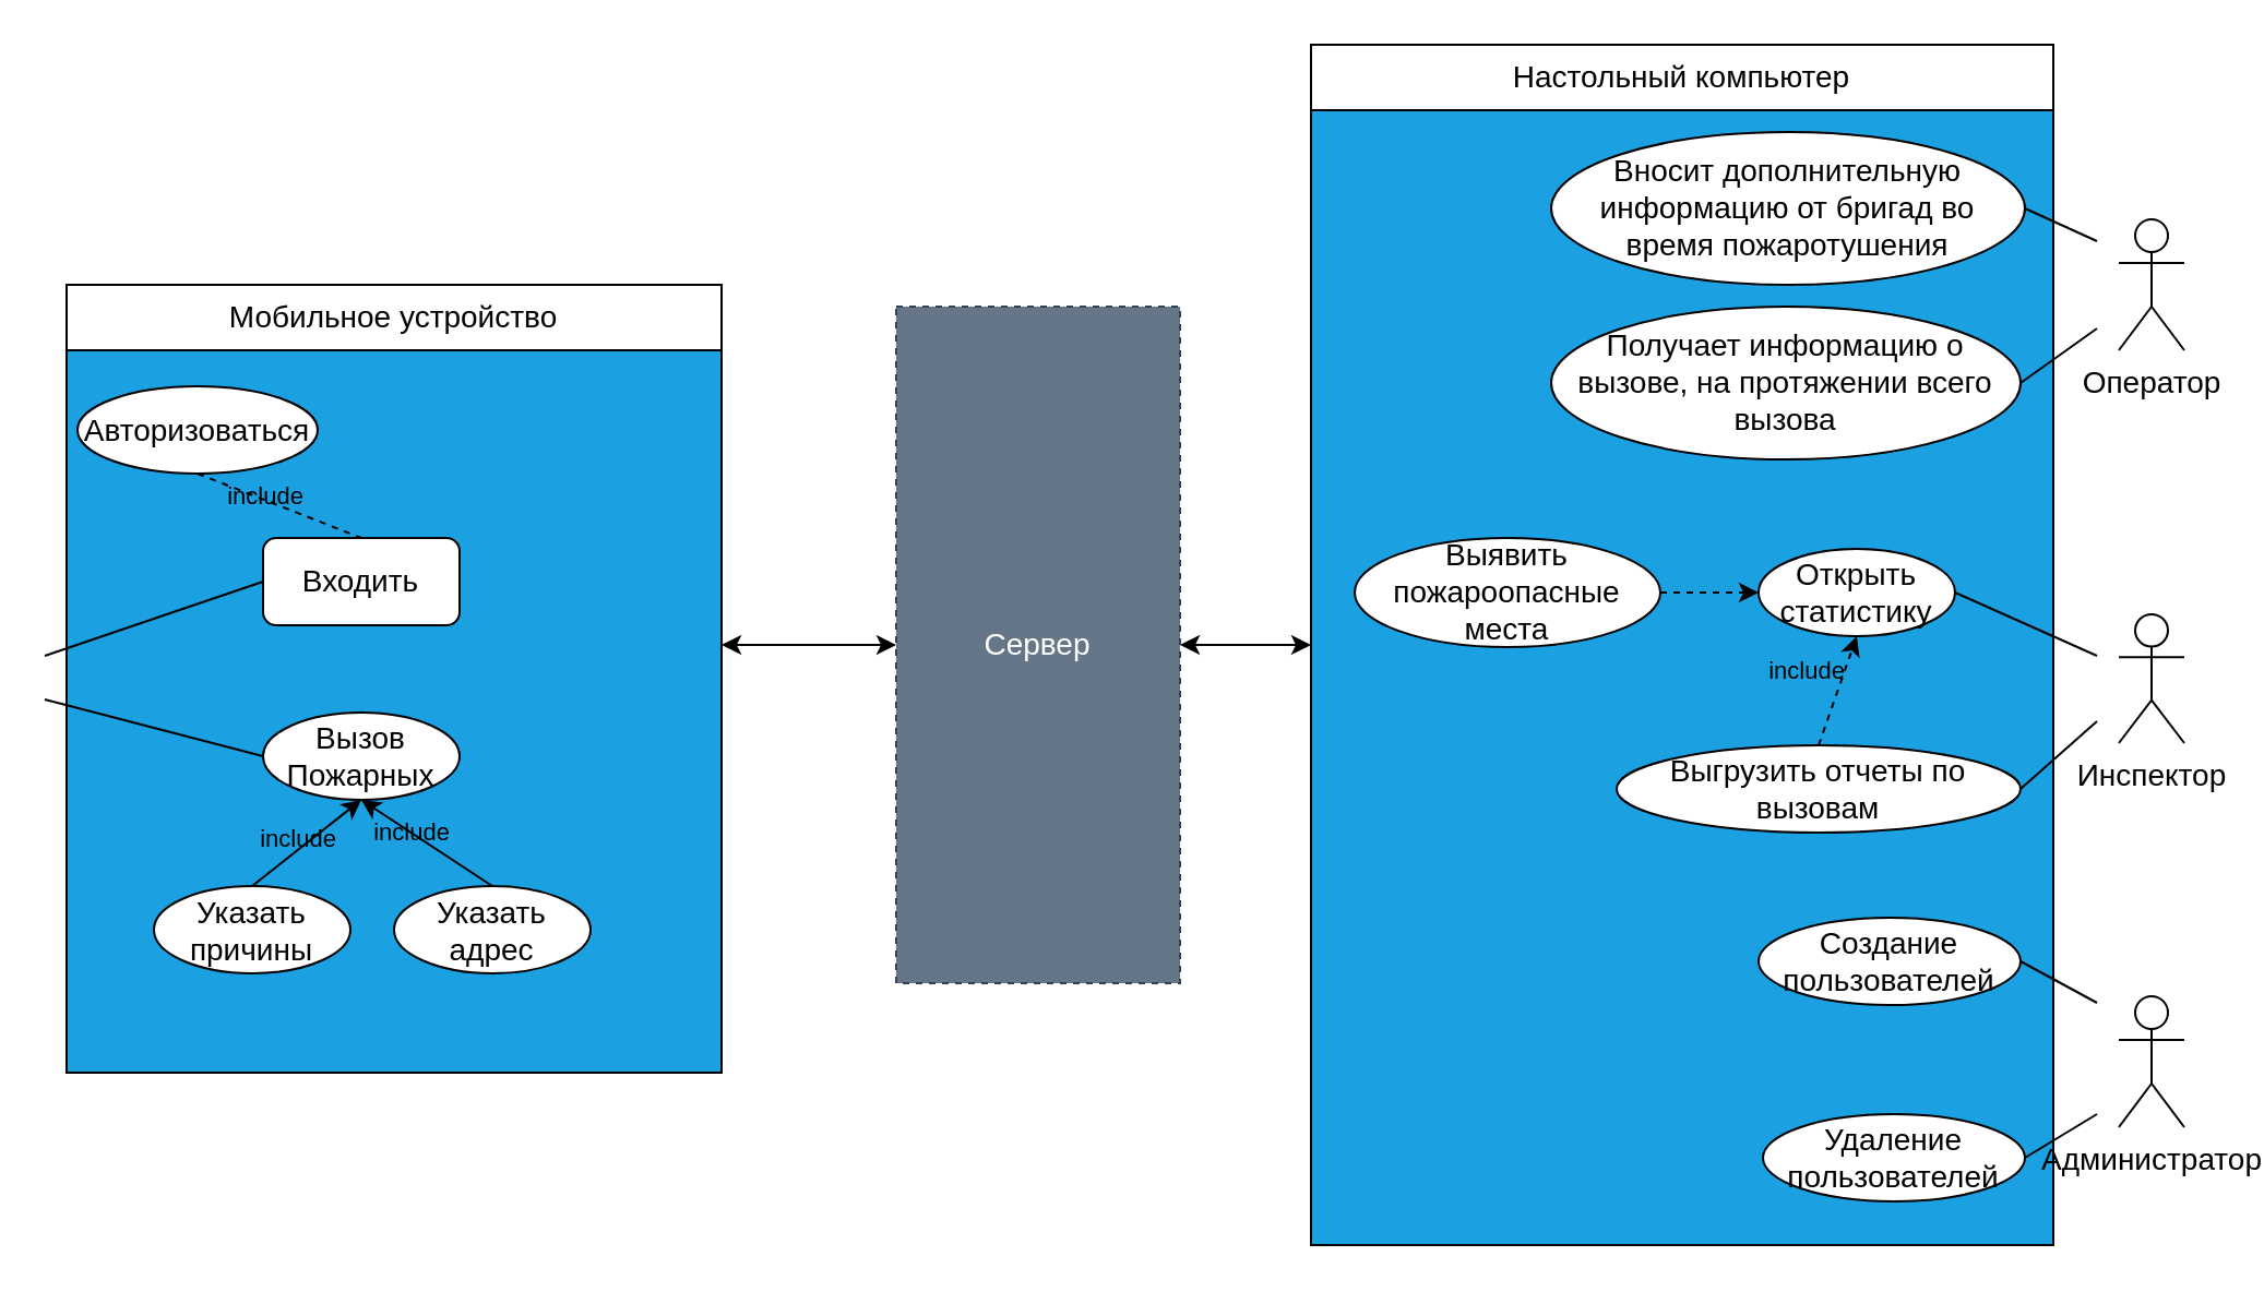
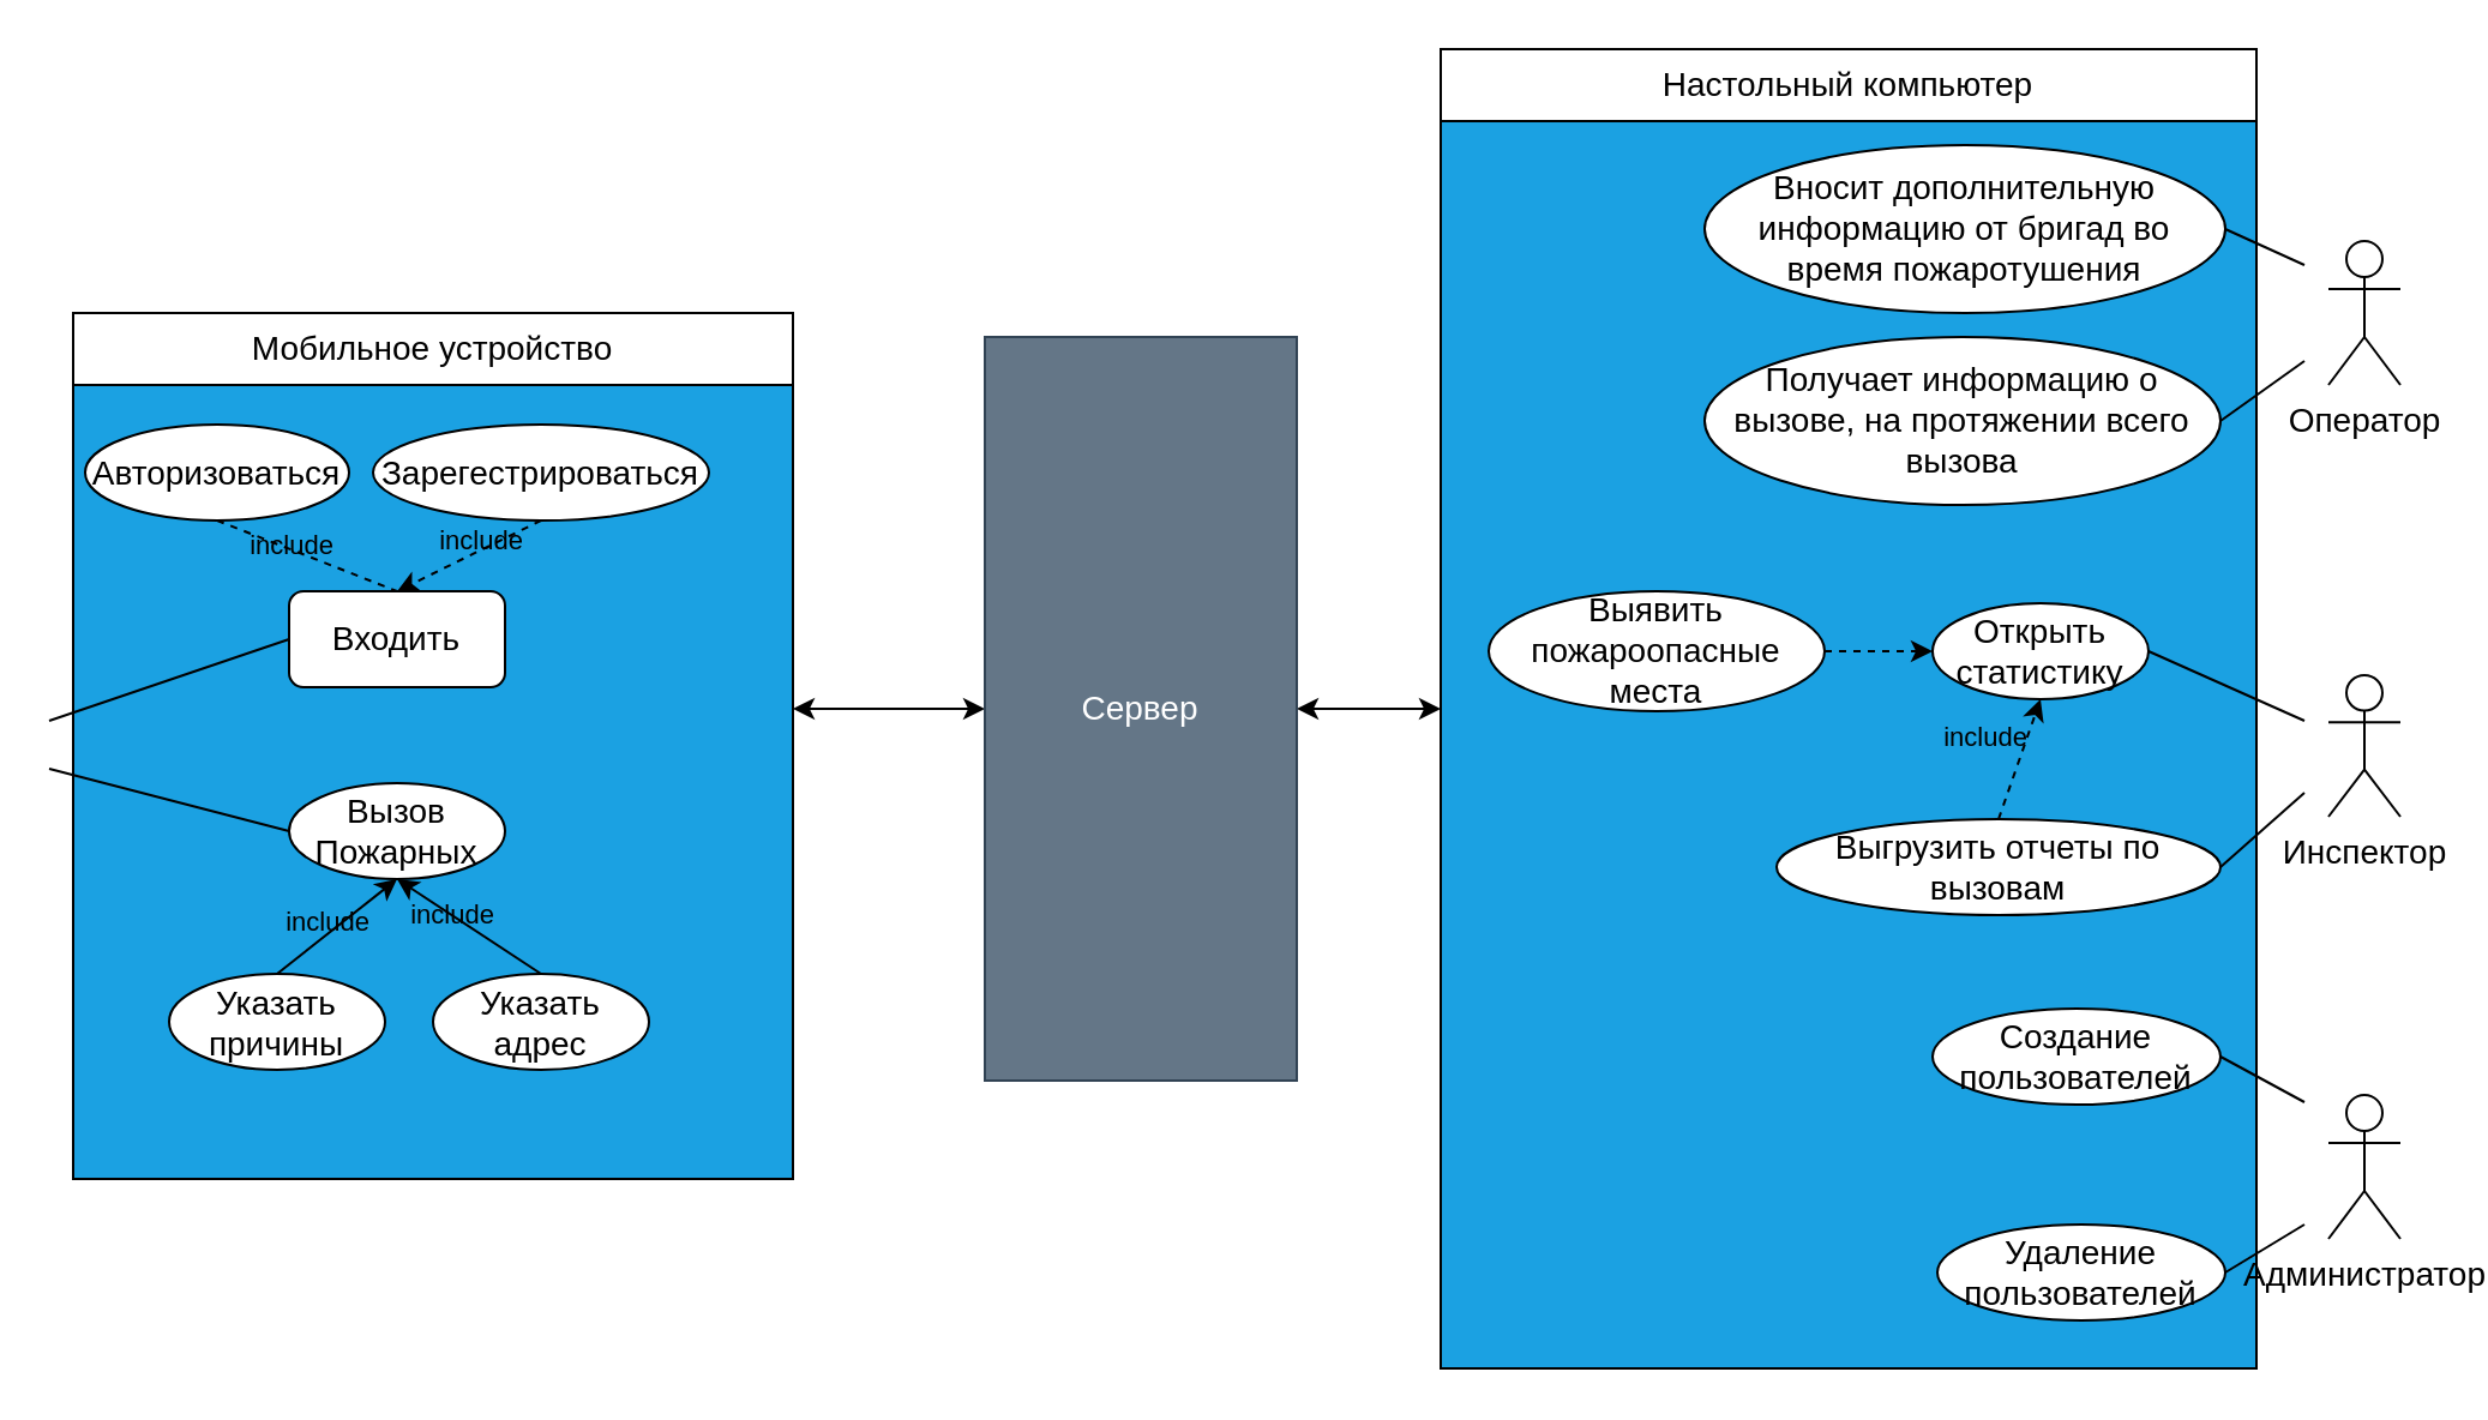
+ <mxCell id="10" value="Зарегестрироваться" style="ellipse;whiteSpace=wrap;html=1;fontSize=14;" parent="1" vertex="1"><mxGeometry x="155" y="176.5" width="140" height="40" as="geometry" /></mxCell>
+ <mxCell id="13" value="include" style="endArrow=classic;html=1;rounded=0;dashed=1;entryX=0.5;entryY=0;entryDx=0;entryDy=0;exitX=0.5;exitY=1;exitDx=0;exitDy=0;endFill=1;fontSize=11;labelBackgroundColor=none;" parent="1" source="10" target="5" edge="1"><mxGeometry x="-0.21" y="-3" width="50" height="50" relative="1" as="geometry"><mxPoint x="485" y="606.5" as="sourcePoint" /><mxPoint x="535" y="556.5" as="targetPoint" /><mxPoint as="offset" /></mxGeometry></mxCell>
- <mxCell id="39" value="Сервер" style="rounded=0;whiteSpace=wrap;html=1;fillColor=#647687;fontColor=#ffffff;strokeColor=#314354;fontSize=14;dashed=1;" parent="1" vertex="1"><mxGeometry x="410" y="140" width="130" height="310" as="geometry" /></mxCell>
+ <mxCell id="39" value="Сервер" style="rounded=0;whiteSpace=wrap;html=1;fillColor=#647687;fontColor=#ffffff;strokeColor=#314354;fontSize=14;" parent="1" vertex="1"><mxGeometry x="410" y="140" width="130" height="310" as="geometry" /></mxCell>
